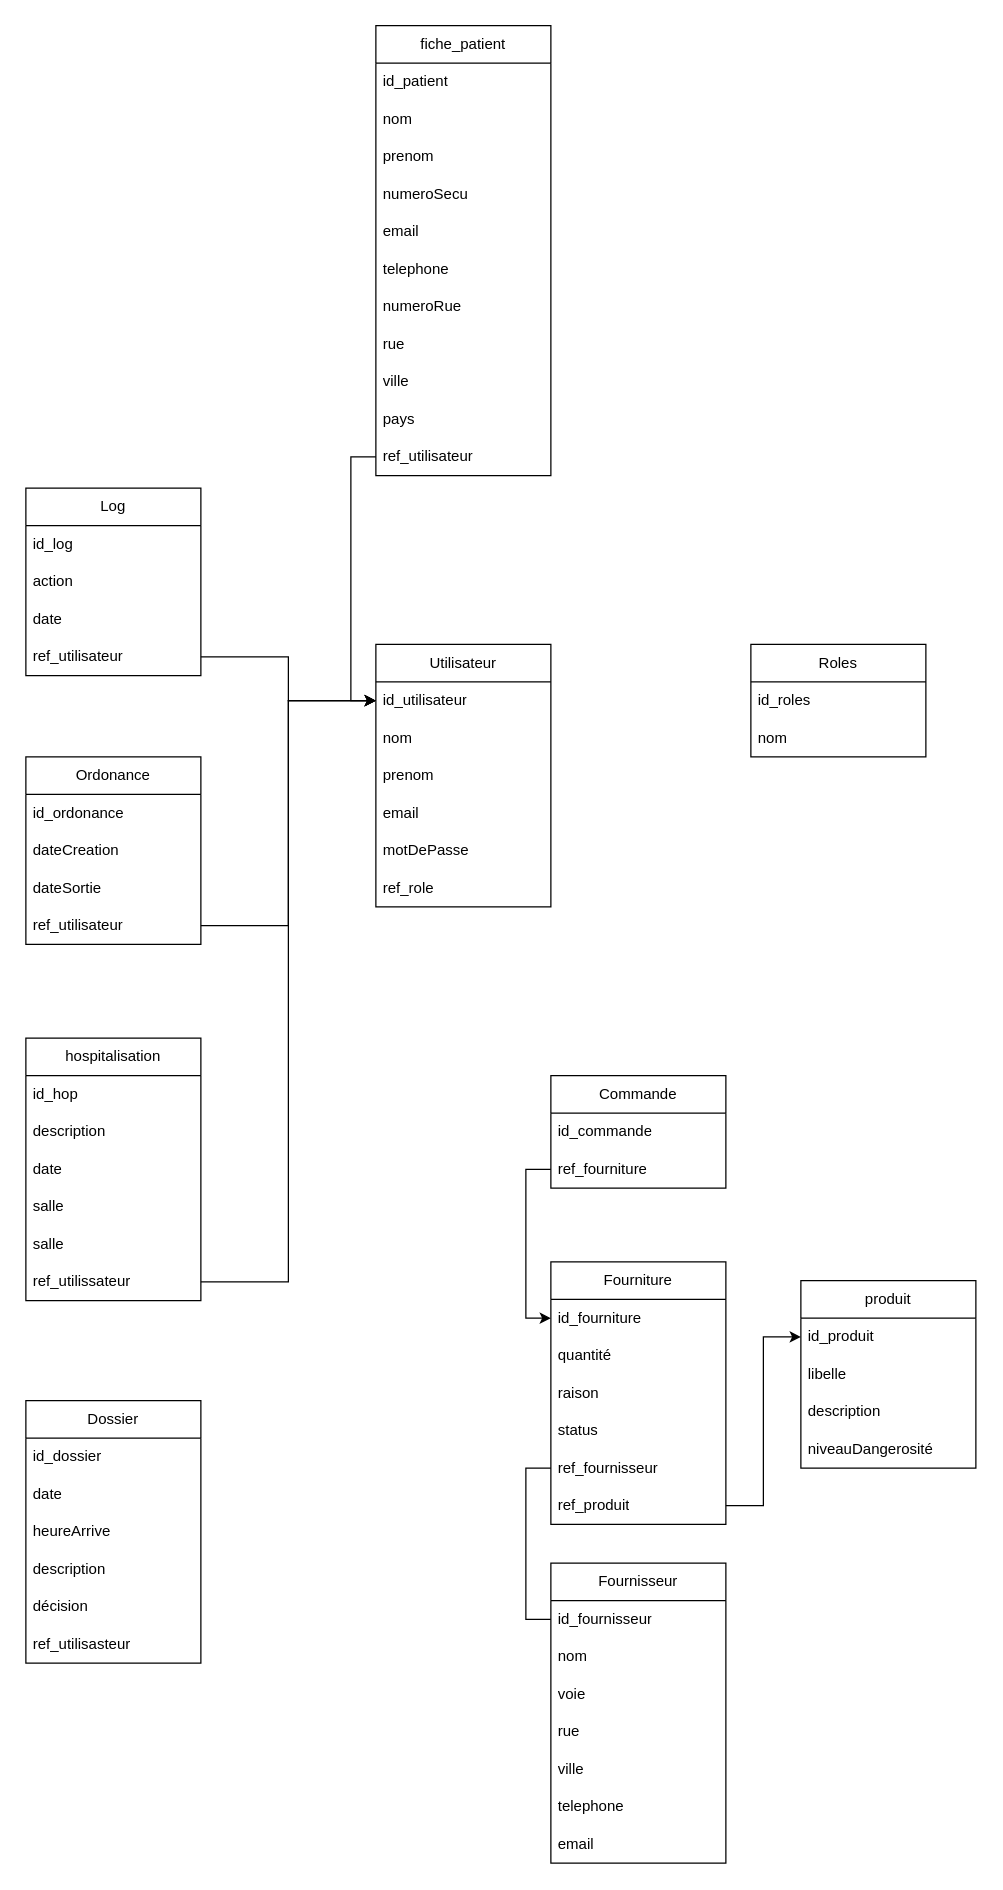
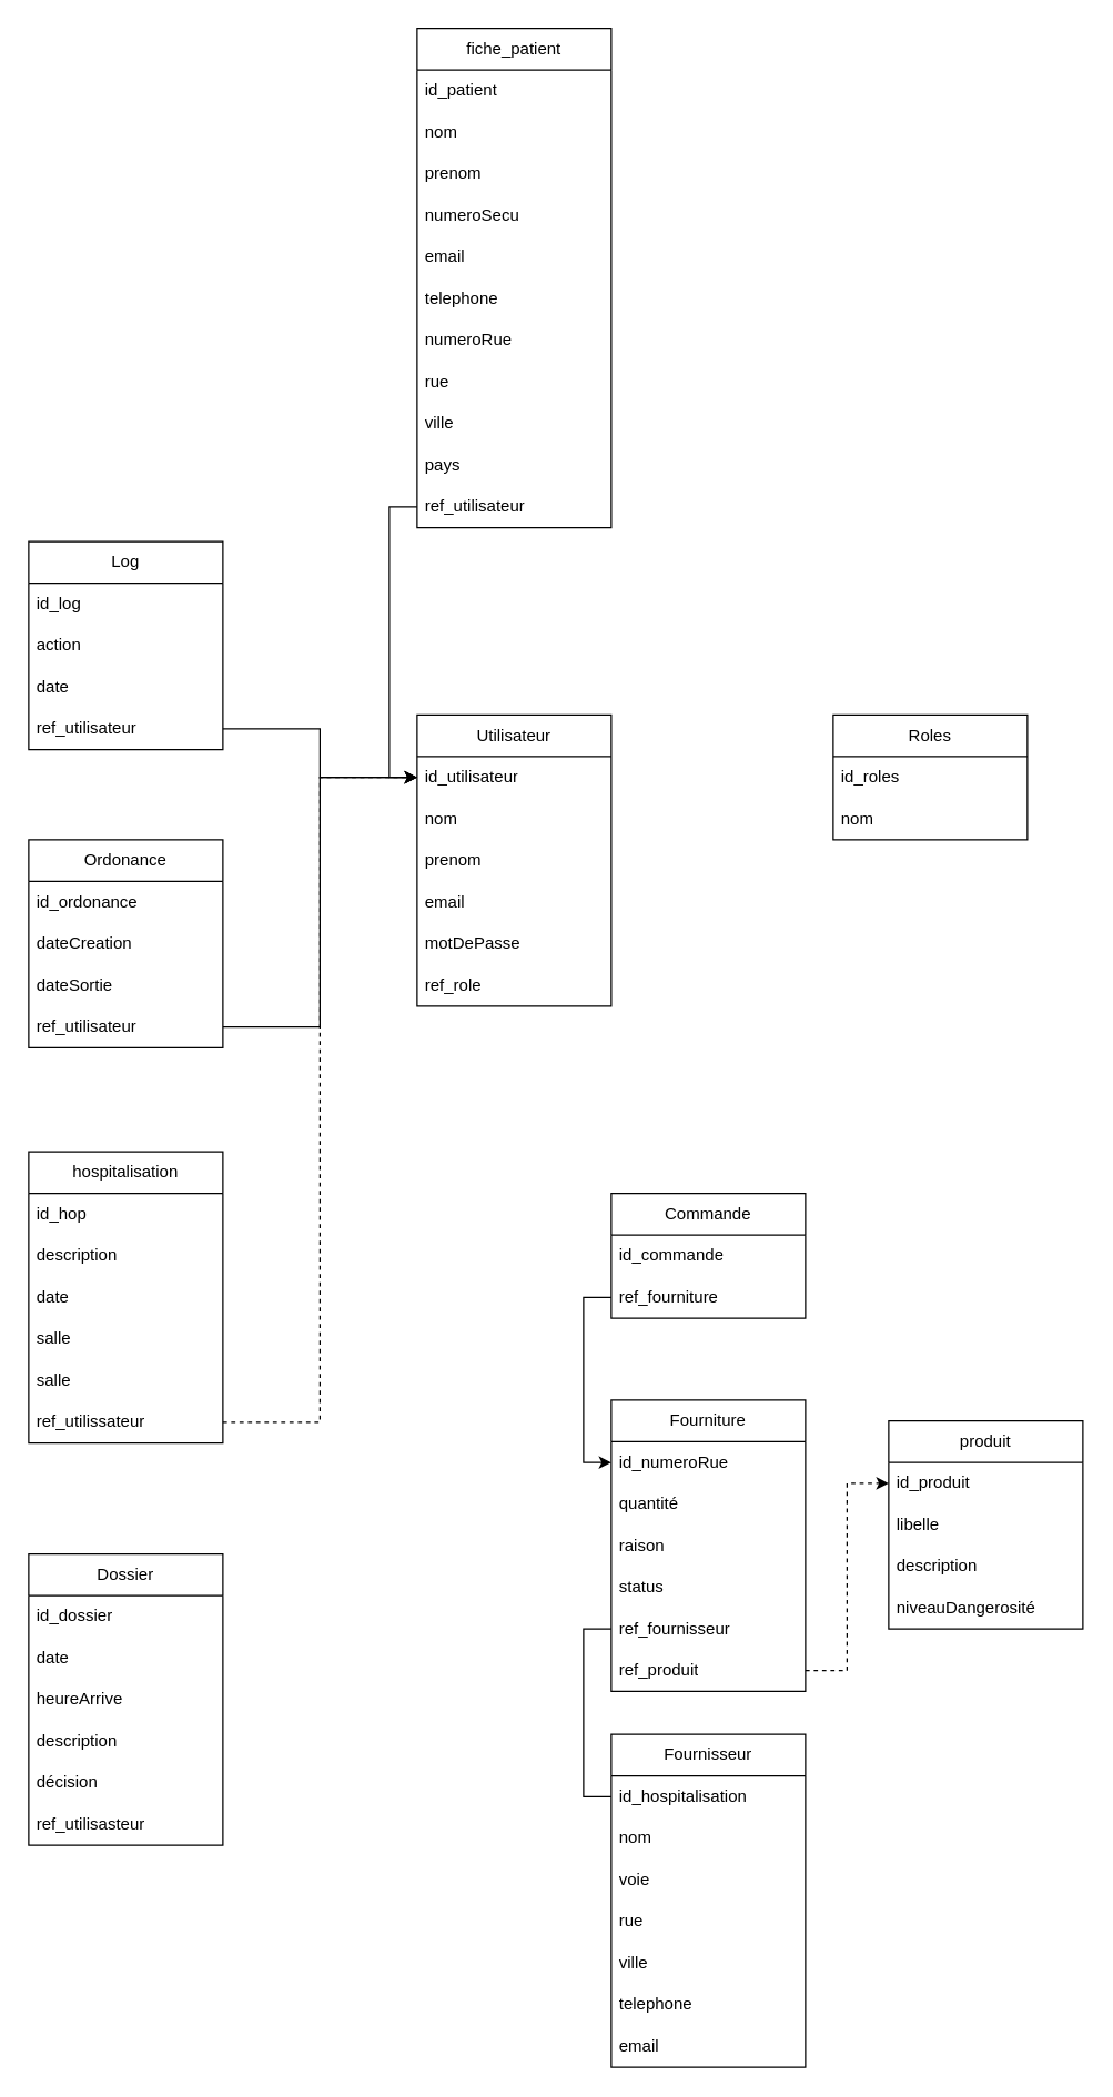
- <mxCell id="50" style="edgeStyle=orthogonalEdgeStyle;rounded=0;orthogonalLoop=1;jettySize=auto;html=1;exitX=1;exitY=0.5;exitDx=0;exitDy=0;entryX=0;entryY=0.5;entryDx=0;entryDy=0;" edge="1" parent="1" source="35" target="3"><mxGeometry relative="1" as="geometry" /></mxCell>
+ <mxCell id="50" style="edgeStyle=orthogonalEdgeStyle;rounded=0;orthogonalLoop=1;jettySize=auto;html=1;exitX=1;exitY=0.5;exitDx=0;exitDy=0;entryX=0;entryY=0.5;entryDx=0;entryDy=0;dashed=1;" edge="1" parent="1" source="35" target="3"><mxGeometry relative="1" as="geometry" /></mxCell>
- <mxCell id="55" value="id_fourniture" style="text;strokeColor=none;fillColor=none;align=left;verticalAlign=middle;spacingLeft=4;spacingRight=4;overflow=hidden;points=[[0,0.5],[1,0.5]];portConstraint=eastwest;rotatable=0;whiteSpace=wrap;html=1;" vertex="1" parent="54"><mxGeometry y="30" width="140" height="30" as="geometry" /></mxCell>
+ <mxCell id="55" value="id_numeroRue" style="text;strokeColor=none;fillColor=none;align=left;verticalAlign=middle;spacingLeft=4;spacingRight=4;overflow=hidden;points=[[0,0.5],[1,0.5]];portConstraint=eastwest;rotatable=0;whiteSpace=wrap;html=1;" vertex="1" parent="54"><mxGeometry y="30" width="140" height="30" as="geometry" /></mxCell>
- <mxCell id="77" style="edgeStyle=orthogonalEdgeStyle;rounded=0;orthogonalLoop=1;jettySize=auto;html=1;exitX=1;exitY=0.5;exitDx=0;exitDy=0;entryX=0;entryY=0.5;entryDx=0;entryDy=0;" edge="1" parent="1" source="60" target="72"><mxGeometry relative="1" as="geometry" /></mxCell>
+ <mxCell id="77" style="edgeStyle=orthogonalEdgeStyle;rounded=0;orthogonalLoop=1;jettySize=auto;html=1;exitX=1;exitY=0.5;exitDx=0;exitDy=0;entryX=0;entryY=0.5;entryDx=0;entryDy=0;dashed=1;" edge="1" parent="1" source="60" target="72"><mxGeometry relative="1" as="geometry" /></mxCell>
- <mxCell id="62" value="id_fournisseur" style="text;strokeColor=none;fillColor=none;align=left;verticalAlign=middle;spacingLeft=4;spacingRight=4;overflow=hidden;points=[[0,0.5],[1,0.5]];portConstraint=eastwest;rotatable=0;whiteSpace=wrap;html=1;" vertex="1" parent="61"><mxGeometry y="30" width="140" height="30" as="geometry" /></mxCell>
+ <mxCell id="62" value="id_hospitalisation" style="text;strokeColor=none;fillColor=none;align=left;verticalAlign=middle;spacingLeft=4;spacingRight=4;overflow=hidden;points=[[0,0.5],[1,0.5]];portConstraint=eastwest;rotatable=0;whiteSpace=wrap;html=1;" vertex="1" parent="61"><mxGeometry y="30" width="140" height="30" as="geometry" /></mxCell>
